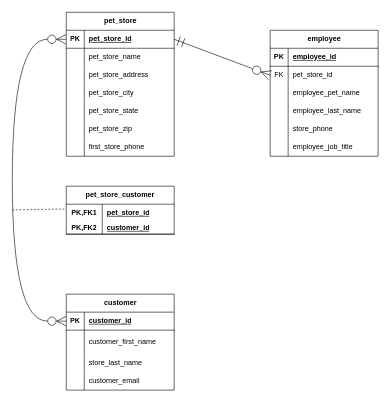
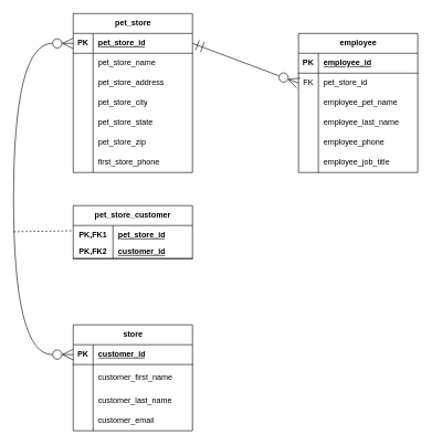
- <mxCell id="39" value="store_phone" style="shape=partialRectangle;connectable=0;fillColor=none;top=0;left=0;bottom=0;right=0;align=left;spacingLeft=6;overflow=hidden;whiteSpace=wrap;html=1;" parent="37" vertex="1"><mxGeometry x="30" width="150" height="30" as="geometry"><mxRectangle width="150" height="30" as="alternateBounds" /></mxGeometry></mxCell>
+ <mxCell id="39" value="employee_phone" style="shape=partialRectangle;connectable=0;fillColor=none;top=0;left=0;bottom=0;right=0;align=left;spacingLeft=6;overflow=hidden;whiteSpace=wrap;html=1;" parent="37" vertex="1"><mxGeometry x="30" width="150" height="30" as="geometry"><mxRectangle width="150" height="30" as="alternateBounds" /></mxGeometry></mxCell>
- <mxCell id="43" value="customer" style="shape=table;startSize=30;container=1;collapsible=1;childLayout=tableLayout;fixedRows=1;rowLines=0;fontStyle=1;align=center;resizeLast=1;html=1;" parent="1" vertex="1"><mxGeometry x="110" y="490" width="180" height="160" as="geometry" /></mxCell>
+ <mxCell id="43" value="store" style="shape=table;startSize=30;container=1;collapsible=1;childLayout=tableLayout;fixedRows=1;rowLines=0;fontStyle=1;align=center;resizeLast=1;html=1;" parent="1" vertex="1"><mxGeometry x="110" y="490" width="180" height="160" as="geometry" /></mxCell>
- <mxCell id="52" value="store_last_name" style="shape=partialRectangle;connectable=0;fillColor=none;top=0;left=0;bottom=0;right=0;align=left;spacingLeft=6;overflow=hidden;whiteSpace=wrap;html=1;" parent="50" vertex="1"><mxGeometry x="30" width="150" height="30" as="geometry"><mxRectangle width="150" height="30" as="alternateBounds" /></mxGeometry></mxCell>
+ <mxCell id="52" value="customer_last_name" style="shape=partialRectangle;connectable=0;fillColor=none;top=0;left=0;bottom=0;right=0;align=left;spacingLeft=6;overflow=hidden;whiteSpace=wrap;html=1;" parent="50" vertex="1"><mxGeometry x="30" width="150" height="30" as="geometry"><mxRectangle width="150" height="30" as="alternateBounds" /></mxGeometry></mxCell>
